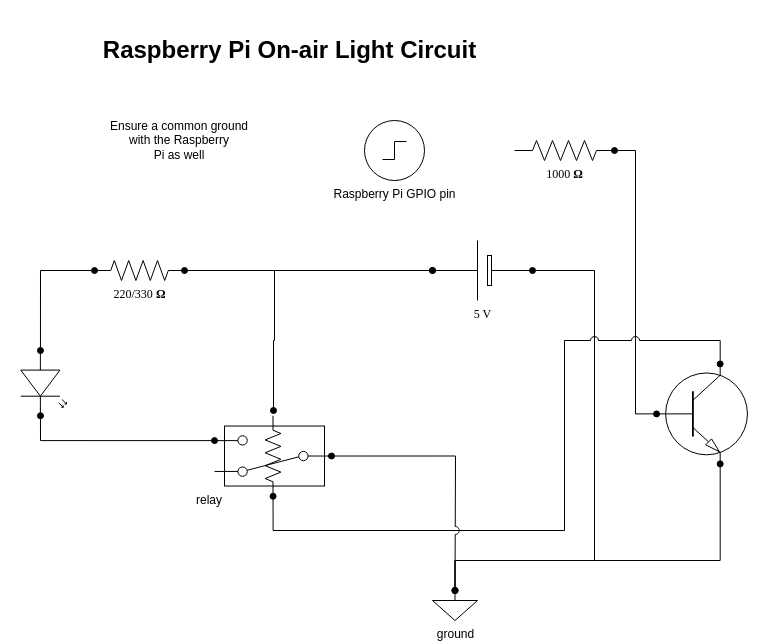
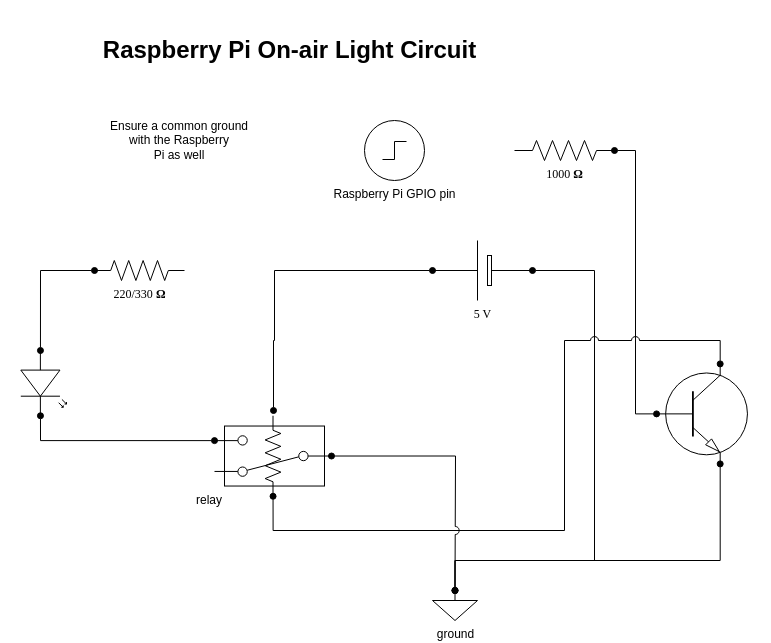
- <mxCell id="3" style="edgeStyle=orthogonalEdgeStyle;rounded=0;orthogonalLoop=1;jettySize=auto;html=1;entryX=1;entryY=0.5;entryDx=0;entryDy=0;entryPerimeter=0;endArrow=oval;endFill=1;startArrow=oval;startFill=1;" edge="1" parent="1" source="4" target="8"><mxGeometry relative="1" as="geometry" /></mxCell>
